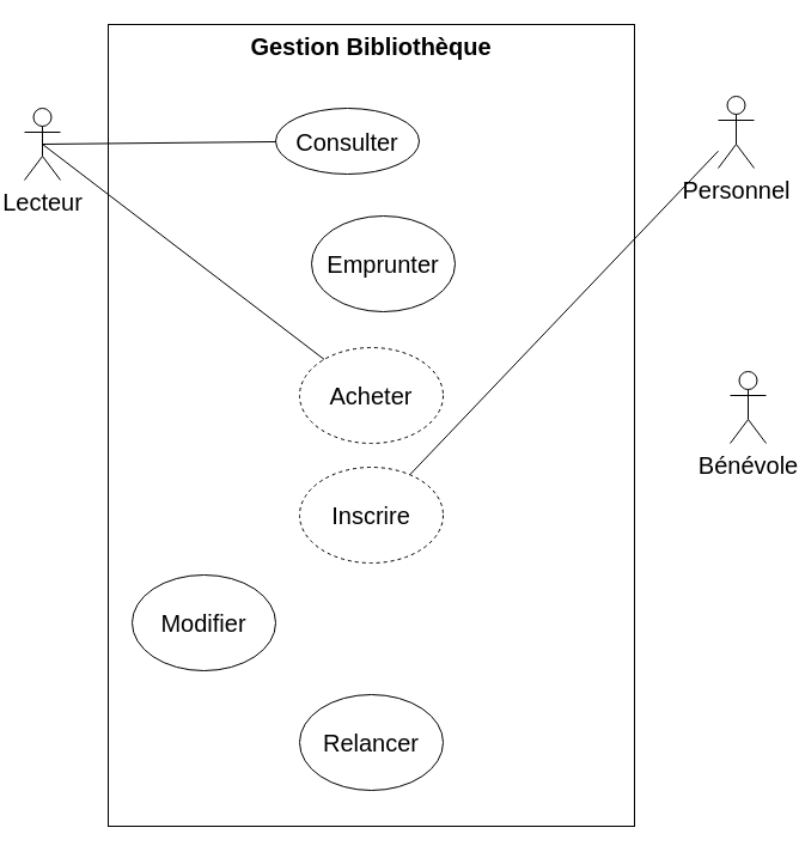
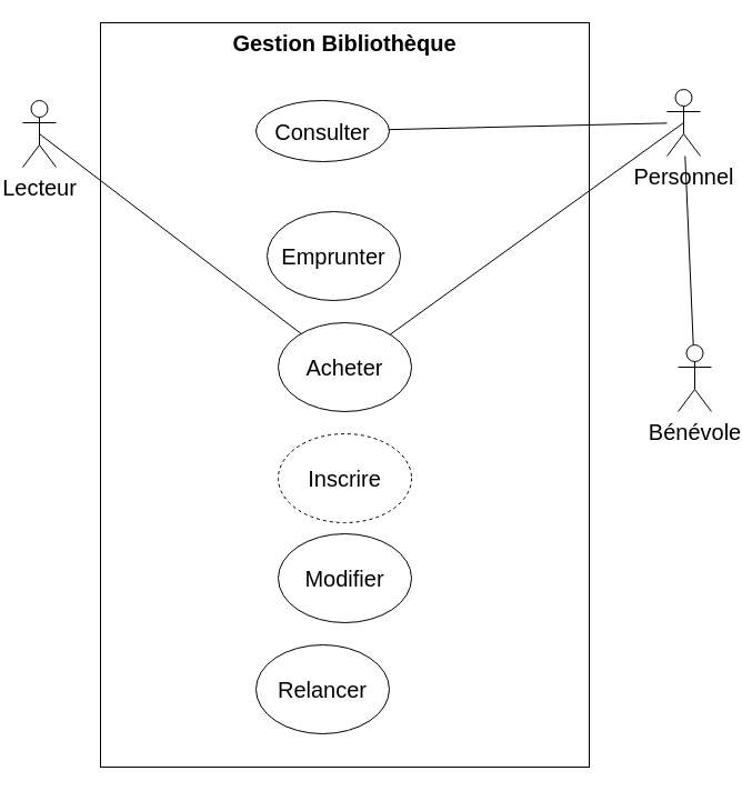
- <mxCell id="12" value="" style="endArrow=none;html=1;rounded=0;fontSize=20;entryX=0.5;entryY=0.5;entryDx=0;entryDy=0;entryPerimeter=0;" edge="1" parent="1" source="6" target="3"><mxGeometry width="50" height="50" relative="1" as="geometry"><mxPoint x="310" y="320" as="sourcePoint" /><mxPoint x="360" y="270" as="targetPoint" /></mxGeometry></mxCell>
+ <mxCell id="12" value="" style="endArrow=none;html=1;rounded=0;fontSize=20;" edge="1" parent="1" source="6" target="4"><mxGeometry width="50" height="50" relative="1" as="geometry"><mxPoint x="310" y="320" as="sourcePoint" /><mxPoint x="360" y="270" as="targetPoint" /></mxGeometry></mxCell>
+ <mxCell id="14" value="" style="endArrow=none;html=1;rounded=0;fontSize=20;entryX=0.5;entryY=0.5;entryDx=0;entryDy=0;entryPerimeter=0;" edge="1" parent="1" source="8" target="4"><mxGeometry width="50" height="50" relative="1" as="geometry"><mxPoint x="310" y="320" as="sourcePoint" /><mxPoint x="360" y="270" as="targetPoint" /></mxGeometry></mxCell>
- <mxCell id="7" value="Emprunter" style="ellipse;whiteSpace=wrap;html=1;fontSize=20;" vertex="1" parent="1"><mxGeometry x="260" y="180" width="120" height="80" as="geometry" /></mxCell>
+ <mxCell id="7" value="Emprunter" style="ellipse;whiteSpace=wrap;html=1;fontSize=20;" vertex="1" parent="1"><mxGeometry x="240" y="190" width="120" height="80" as="geometry" /></mxCell>
- <mxCell id="15" value="" style="endArrow=none;html=1;rounded=0;fontSize=20;" edge="1" parent="1" source="4" target="9"><mxGeometry width="50" height="50" relative="1" as="geometry"><mxPoint x="310" y="320" as="sourcePoint" /><mxPoint x="360" y="270" as="targetPoint" /></mxGeometry></mxCell>
+ <mxCell id="15" value="" style="endArrow=none;html=1;rounded=0;fontSize=20;" edge="1" parent="1" source="4" target="5"><mxGeometry width="50" height="50" relative="1" as="geometry"><mxPoint x="310" y="320" as="sourcePoint" /><mxPoint x="360" y="270" as="targetPoint" /></mxGeometry></mxCell>
- <mxCell id="8" value="Acheter" style="ellipse;whiteSpace=wrap;html=1;fontSize=20;dashed=1;" vertex="1" parent="1"><mxGeometry x="250" y="290" width="120" height="80" as="geometry" /></mxCell>
+ <mxCell id="8" value="Acheter" style="ellipse;whiteSpace=wrap;html=1;fontSize=20;" vertex="1" parent="1"><mxGeometry x="250" y="290" width="120" height="80" as="geometry" /></mxCell>
- <mxCell id="10" value="Modifier" style="ellipse;whiteSpace=wrap;html=1;fontSize=20;" vertex="1" parent="1"><mxGeometry x="110" y="480" width="120" height="80" as="geometry" /></mxCell>
+ <mxCell id="10" value="Modifier" style="ellipse;whiteSpace=wrap;html=1;fontSize=20;" vertex="1" parent="1"><mxGeometry x="250" y="480" width="120" height="80" as="geometry" /></mxCell>
- <mxCell id="11" value="Relancer" style="ellipse;whiteSpace=wrap;html=1;fontSize=20;" vertex="1" parent="1"><mxGeometry x="250" y="580" width="120" height="80" as="geometry" /></mxCell>
+ <mxCell id="11" value="Relancer" style="ellipse;whiteSpace=wrap;html=1;fontSize=20;" vertex="1" parent="1"><mxGeometry x="230" y="580" width="120" height="80" as="geometry" /></mxCell>
